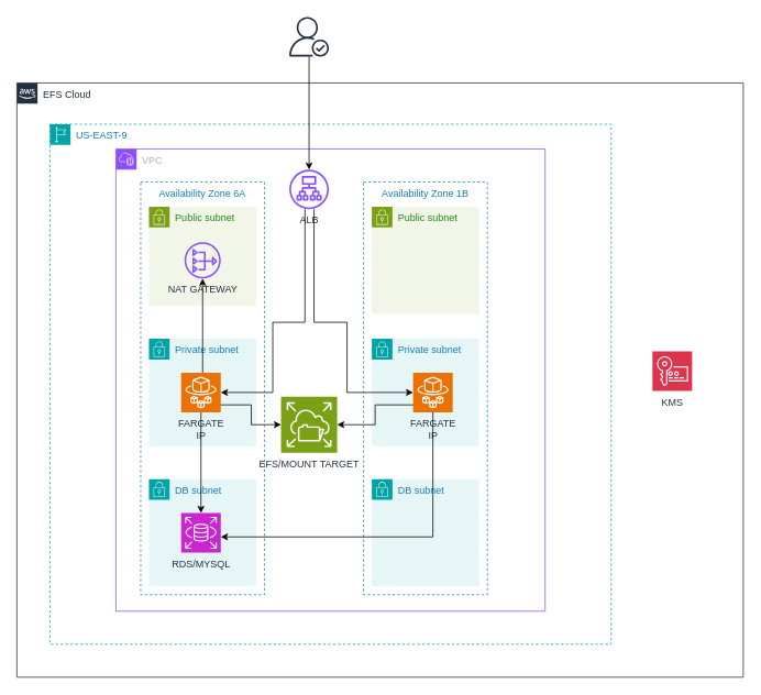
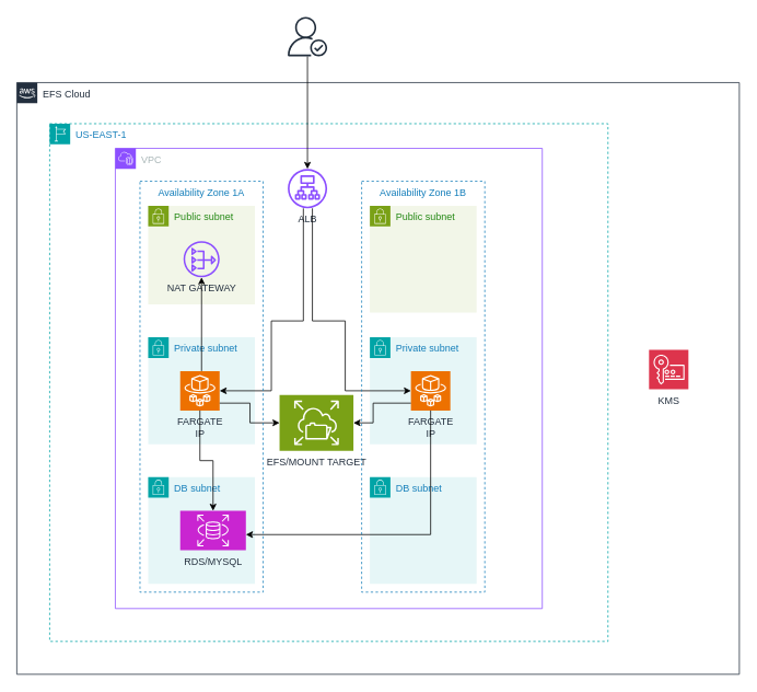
- <mxCell id="4" value="US-EAST-9" style="points=[[0,0],[0.25,0],[0.5,0],[0.75,0],[1,0],[1,0.25],[1,0.5],[1,0.75],[1,1],[0.75,1],[0.5,1],[0.25,1],[0,1],[0,0.75],[0,0.5],[0,0.25]];outlineConnect=0;gradientColor=none;html=1;whiteSpace=wrap;fontSize=12;fontStyle=0;container=1;pointerEvents=0;collapsible=0;recursiveResize=0;shape=mxgraph.aws4.group;grIcon=mxgraph.aws4.group_region;strokeColor=#00A4A6;fillColor=none;verticalAlign=top;align=left;spacingLeft=30;fontColor=#147EBA;dashed=1;" vertex="1" parent="1"><mxGeometry x="60" y="150" width="680" height="630" as="geometry" /></mxCell>
+ <mxCell id="4" value="US-EAST-1" style="points=[[0,0],[0.25,0],[0.5,0],[0.75,0],[1,0],[1,0.25],[1,0.5],[1,0.75],[1,1],[0.75,1],[0.5,1],[0.25,1],[0,1],[0,0.75],[0,0.5],[0,0.25]];outlineConnect=0;gradientColor=none;html=1;whiteSpace=wrap;fontSize=12;fontStyle=0;container=1;pointerEvents=0;collapsible=0;recursiveResize=0;shape=mxgraph.aws4.group;grIcon=mxgraph.aws4.group_region;strokeColor=#00A4A6;fillColor=none;verticalAlign=top;align=left;spacingLeft=30;fontColor=#147EBA;dashed=1;" vertex="1" parent="1"><mxGeometry x="60" y="150" width="680" height="630" as="geometry" /></mxCell>
- <mxCell id="28" value="Availability Zone 6A" style="fillColor=none;strokeColor=#147EBA;dashed=1;verticalAlign=top;fontStyle=0;fontColor=#147EBA;whiteSpace=wrap;html=1;" vertex="1" parent="1"><mxGeometry x="170" width="150" height="500" as="geometry" y="220" /></mxCell>
+ <mxCell id="28" value="Availability Zone 1A" style="fillColor=none;strokeColor=#147EBA;dashed=1;verticalAlign=top;fontStyle=0;fontColor=#147EBA;whiteSpace=wrap;html=1;" vertex="1" parent="1"><mxGeometry x="170" width="150" height="500" as="geometry" y="220" /></mxCell>
- <mxCell id="17" value="EFS/MOUNT TARGET" style="sketch=0;points=[[0,0,0],[0.25,0,0],[0.5,0,0],[0.75,0,0],[1,0,0],[0,1,0],[0.25,1,0],[0.5,1,0],[0.75,1,0],[1,1,0],[0,0.25,0],[0,0.5,0],[0,0.75,0],[1,0.25,0],[1,0.5,0],[1,0.75,0]];outlineConnect=0;fontColor=#232F3E;fillColor=#7AA116;strokeColor=#ffffff;dashed=0;verticalLabelPosition=bottom;verticalAlign=top;align=center;html=1;fontSize=12;fontStyle=0;aspect=fixed;shape=mxgraph.aws4.resourceIcon;resIcon=mxgraph.aws4.elastic_file_system;" vertex="1" parent="1"><mxGeometry x="340" y="480" width="68" height="68" as="geometry" /></mxCell>
+ <mxCell id="17" value="EFS/MOUNT TARGET" style="sketch=0;points=[[0,0,0],[0.25,0,0],[0.5,0,0],[0.75,0,0],[1,0,0],[0,1,0],[0.25,1,0],[0.5,1,0],[0.75,1,0],[1,1,0],[0,0.25,0],[0,0.5,0],[0,0.75,0],[1,0.25,0],[1,0.5,0],[1,0.75,0]];outlineConnect=0;fontColor=#232F3E;fillColor=#7AA116;strokeColor=#ffffff;dashed=0;verticalLabelPosition=bottom;verticalAlign=top;align=center;html=1;fontSize=12;fontStyle=0;aspect=fixed;shape=mxgraph.aws4.resourceIcon;resIcon=mxgraph.aws4.elastic_file_system;" vertex="1" parent="1"><mxGeometry x="340" y="480" width="90" height="68" as="geometry" /></mxCell>
- <mxCell id="8" value="RDS/MYSQL" style="sketch=0;points=[[0,0,0],[0.25,0,0],[0.5,0,0],[0.75,0,0],[1,0,0],[0,1,0],[0.25,1,0],[0.5,1,0],[0.75,1,0],[1,1,0],[0,0.25,0],[0,0.5,0],[0,0.75,0],[1,0.25,0],[1,0.5,0],[1,0.75,0]];outlineConnect=0;fontColor=#232F3E;fillColor=#C925D1;strokeColor=#ffffff;dashed=0;verticalLabelPosition=bottom;verticalAlign=top;align=center;html=1;fontSize=12;fontStyle=0;aspect=fixed;shape=mxgraph.aws4.resourceIcon;resIcon=mxgraph.aws4.rds;" vertex="1" parent="7"><mxGeometry x="39" y="41" width="48" height="48" as="geometry" /></mxCell>
+ <mxCell id="8" value="RDS/MYSQL" style="sketch=0;points=[[0,0,0],[0.25,0,0],[0.5,0,0],[0.75,0,0],[1,0,0],[0,1,0],[0.25,1,0],[0.5,1,0],[0.75,1,0],[1,1,0],[0,0.25,0],[0,0.5,0],[0,0.75,0],[1,0.25,0],[1,0.5,0],[1,0.75,0]];outlineConnect=0;fontColor=#232F3E;fillColor=#C925D1;strokeColor=#ffffff;dashed=0;verticalLabelPosition=bottom;verticalAlign=top;align=center;html=1;fontSize=12;fontStyle=0;aspect=fixed;shape=mxgraph.aws4.resourceIcon;resIcon=mxgraph.aws4.rds;" vertex="1" parent="7"><mxGeometry x="39" y="41" width="80" height="48" as="geometry" /></mxCell>
